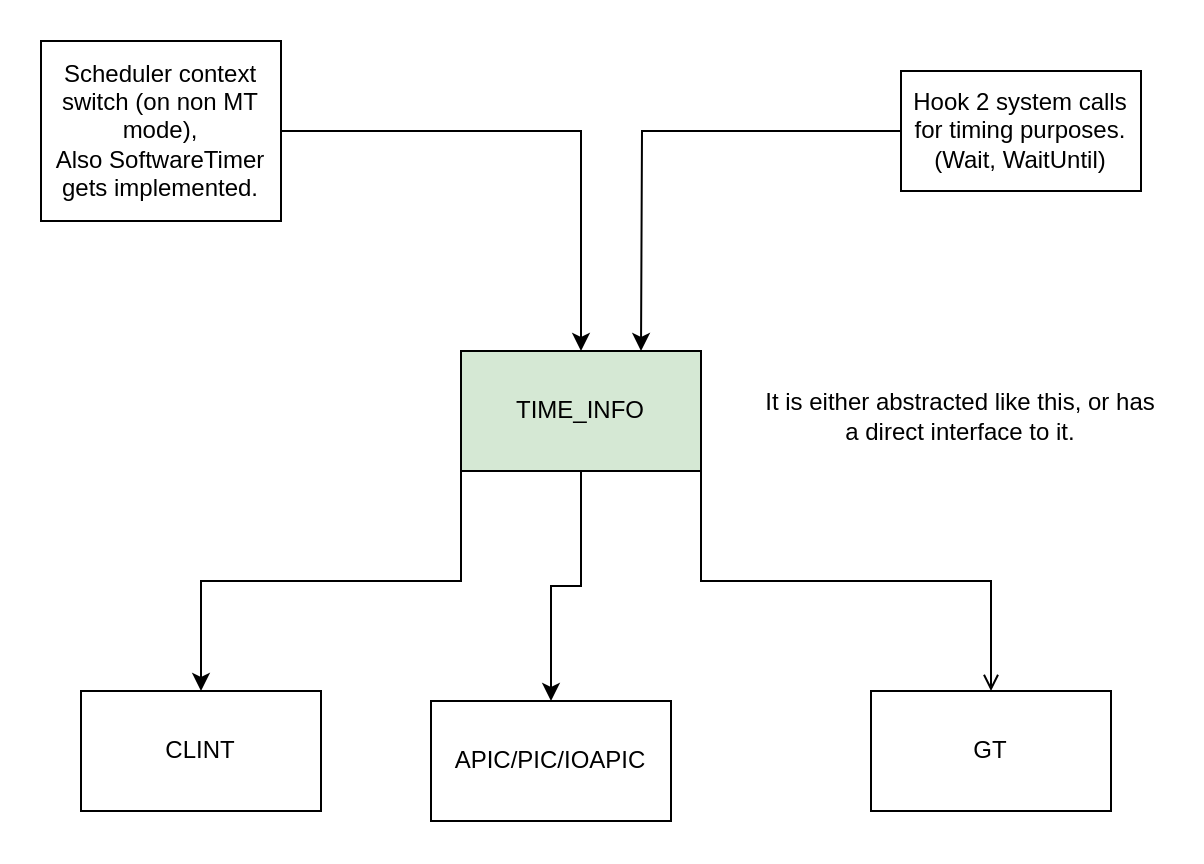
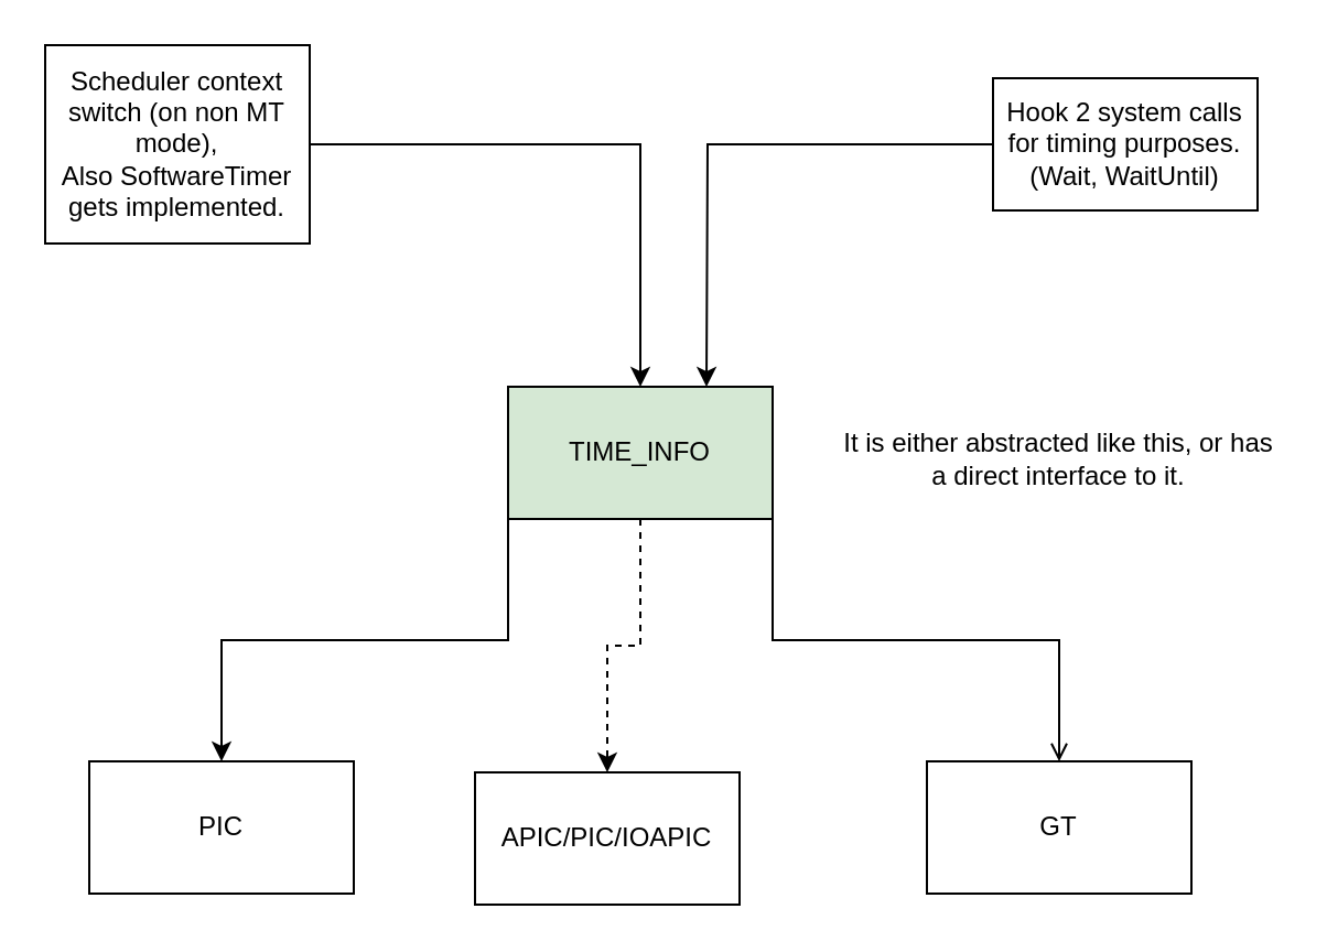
- <mxCell id="2" style="edgeStyle=orthogonalEdgeStyle;rounded=0;orthogonalLoop=1;jettySize=auto;html=1;exitX=0.5;exitY=1;exitDx=0;exitDy=0;entryX=0.5;entryY=0;entryDx=0;entryDy=0;" parent="1" source="5" target="6" edge="1"><mxGeometry relative="1" as="geometry" /></mxCell>
+ <mxCell id="2" style="edgeStyle=orthogonalEdgeStyle;rounded=0;orthogonalLoop=1;jettySize=auto;html=1;exitX=0.5;exitY=1;exitDx=0;exitDy=0;entryX=0.5;entryY=0;entryDx=0;entryDy=0;dashed=1;" parent="1" source="5" target="6" edge="1"><mxGeometry relative="1" as="geometry" /></mxCell>
- <mxCell id="8" value="CLINT" style="rounded=0;whiteSpace=wrap;html=1;" parent="1" vertex="1"><mxGeometry x="40" y="345" width="120" height="60" as="geometry" /></mxCell>
+ <mxCell id="8" value="PIC" style="rounded=0;whiteSpace=wrap;html=1;" parent="1" vertex="1"><mxGeometry x="40" y="345" width="120" height="60" as="geometry" /></mxCell>
- <mxCell id="7" value="GT" style="rounded=0;whiteSpace=wrap;html=1;" parent="1" vertex="1"><mxGeometry x="435" y="345" width="120" height="60" as="geometry" /></mxCell>
+ <mxCell id="7" value="GT" style="rounded=0;whiteSpace=wrap;html=1;" parent="1" vertex="1"><mxGeometry x="420" y="345" width="120" height="60" as="geometry" /></mxCell>
